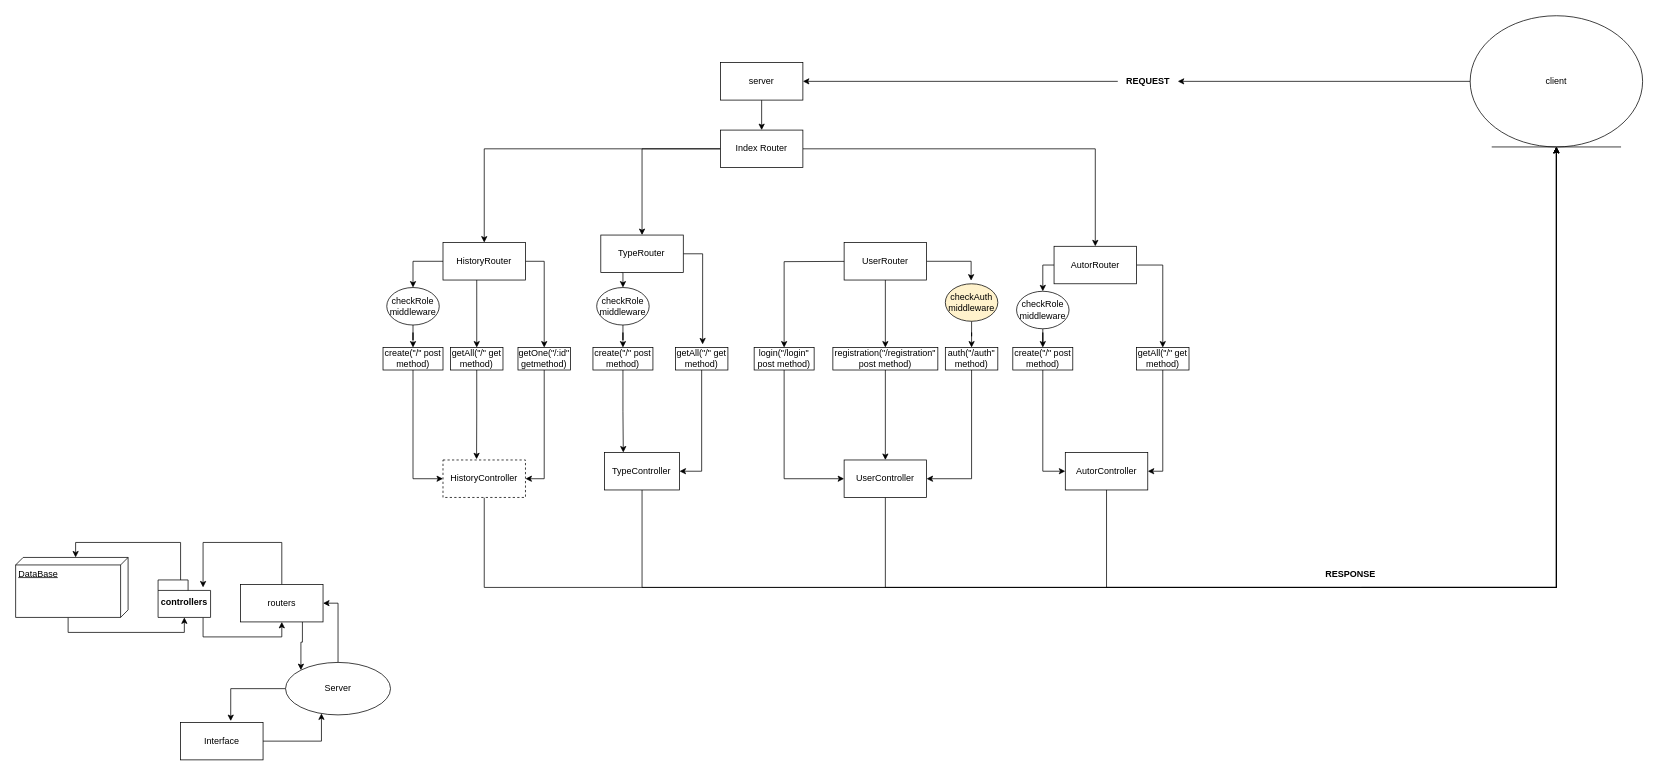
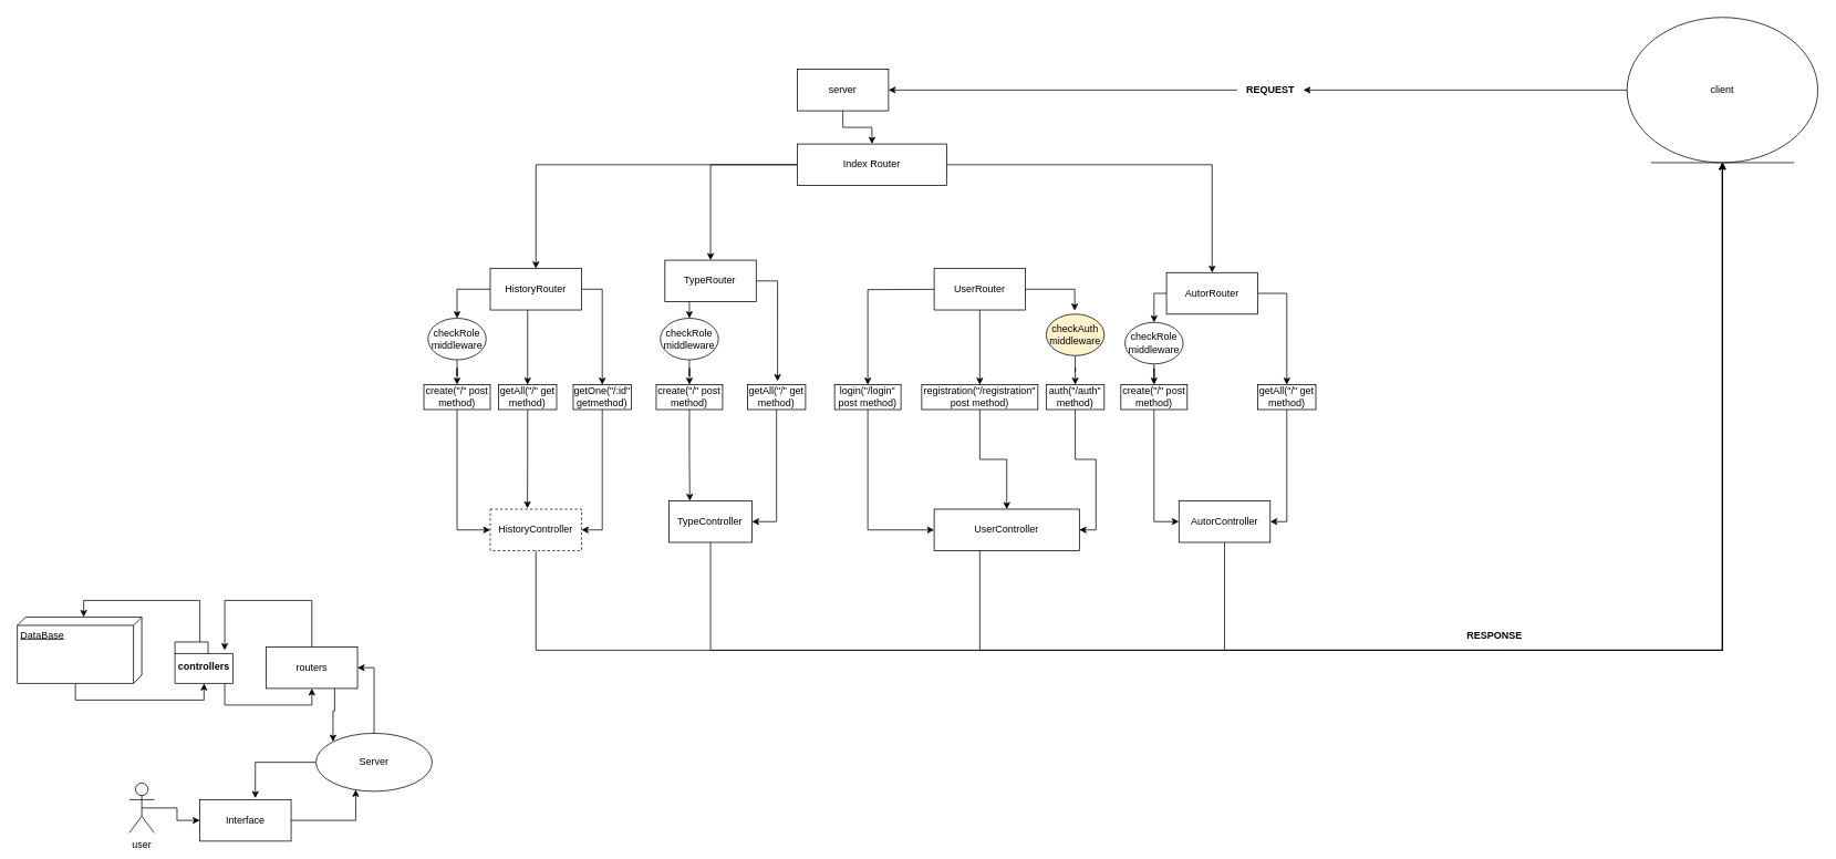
- <mxCell id="6" value="Index Router" style="html=1;whiteSpace=wrap;" vertex="1" parent="1"><mxGeometry x="960" y="173" width="110" height="50" as="geometry" /></mxCell>
+ <mxCell id="6" value="Index Router" style="html=1;whiteSpace=wrap;" vertex="1" parent="1"><mxGeometry x="960" y="173" width="180" height="50" as="geometry" /></mxCell>
- <mxCell id="57" value="UserController" style="html=1;whiteSpace=wrap;" vertex="1" parent="1"><mxGeometry x="1125" y="613" width="110" height="50" as="geometry" /></mxCell>
+ <mxCell id="57" value="UserController" style="html=1;whiteSpace=wrap;" vertex="1" parent="1"><mxGeometry x="1125" y="613" width="175" height="50" as="geometry" /></mxCell>
+ <mxCell id="78" value="user" style="shape=umlActor;verticalLabelPosition=bottom;verticalAlign=top;html=1;" vertex="1" parent="1"><mxGeometry x="155" y="943" width="30" height="60" as="geometry" /></mxCell>
+ <mxCell id="77" style="edgeStyle=orthogonalEdgeStyle;rounded=0;orthogonalLoop=1;jettySize=auto;html=1;exitX=0.5;exitY=0.5;exitDx=0;exitDy=0;exitPerimeter=0;entryX=0;entryY=0.5;entryDx=0;entryDy=0;" edge="1" parent="1" source="78" target="80"><mxGeometry relative="1" as="geometry" /></mxCell>
